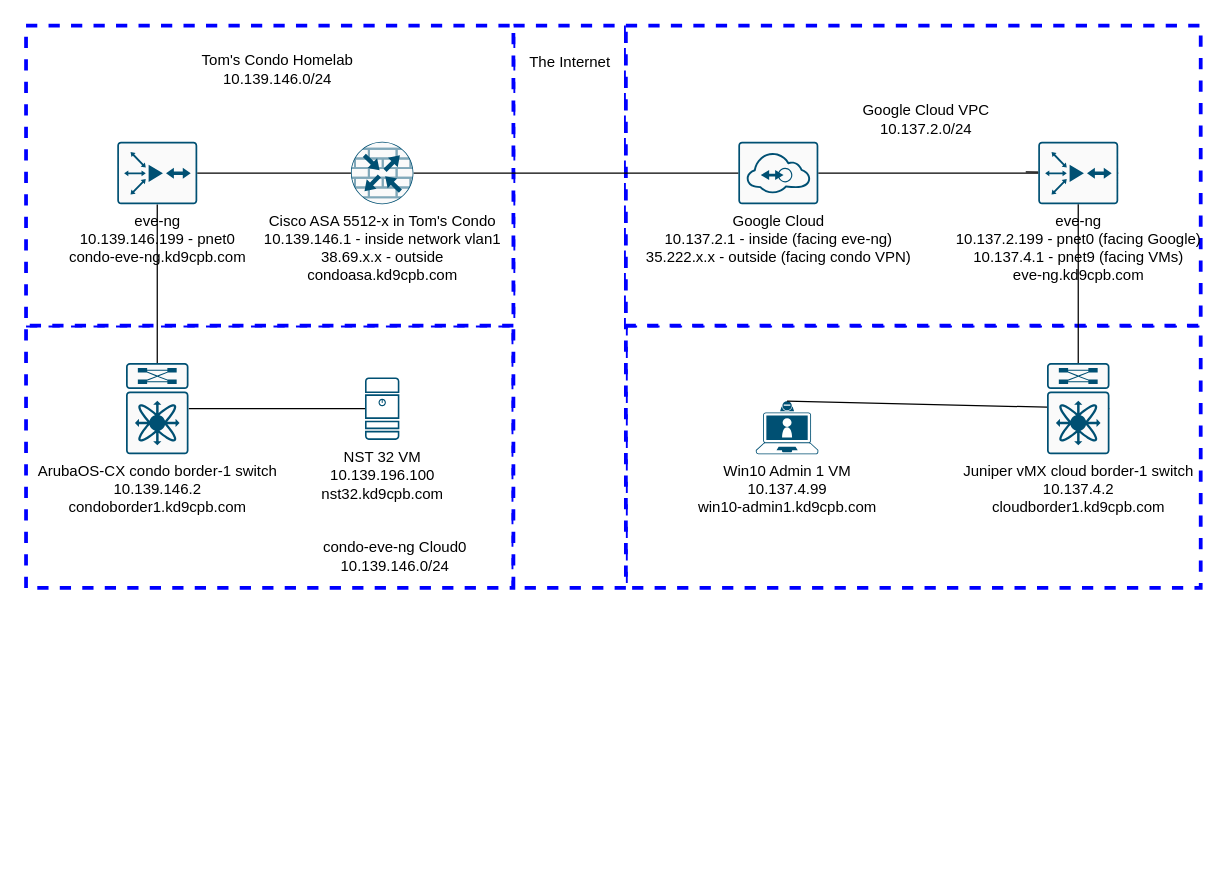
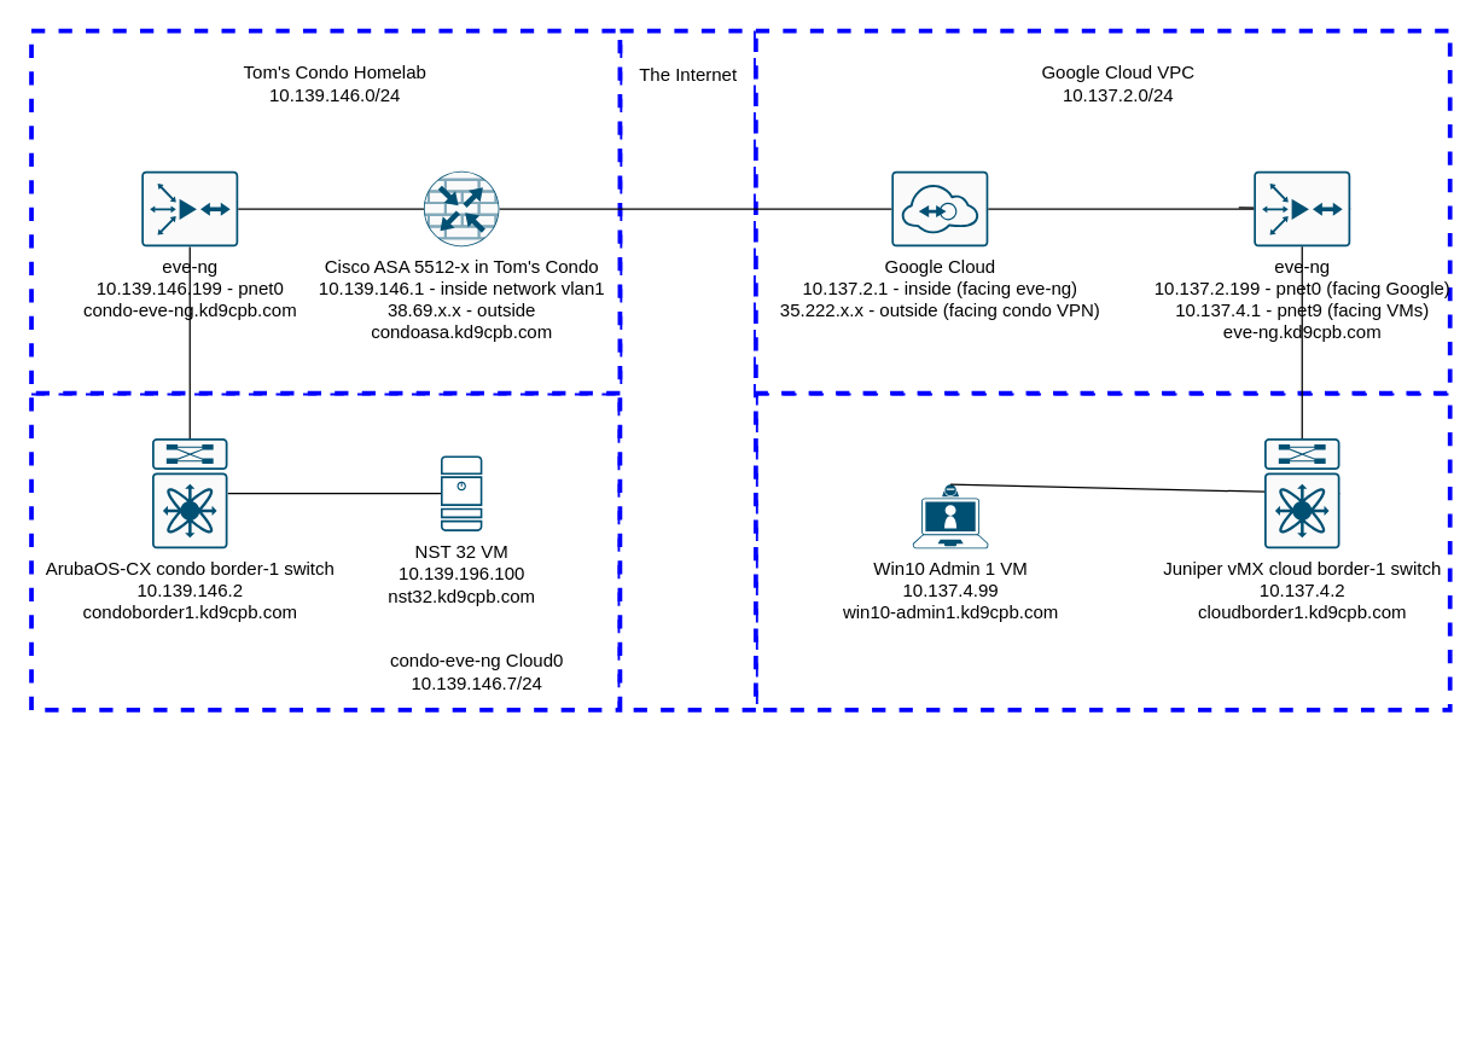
- <mxCell id="18" value="Google Cloud VPC&lt;br&gt;10.137.2.0/24" style="text;html=1;align=center;verticalAlign=middle;resizable=0;points=[];autosize=1;" parent="1" vertex="1"><mxGeometry x="680" y="80" width="120" height="30" as="geometry" /></mxCell>
+ <mxCell id="18" value="Google Cloud VPC&lt;br&gt;10.137.2.0/24" style="text;html=1;align=center;verticalAlign=middle;resizable=0;points=[];autosize=1;" parent="1" vertex="1"><mxGeometry x="680" y="40" width="120" height="30" as="geometry" /></mxCell>
- <mxCell id="25" value="condo-eve-ng Cloud0&lt;br&gt;10.139.146.0/24" style="text;html=1;align=center;verticalAlign=middle;resizable=0;points=[];autosize=1;" parent="1" vertex="1"><mxGeometry x="250" y="430" width="130" height="30" as="geometry" /></mxCell>
+ <mxCell id="25" value="condo-eve-ng Cloud0&lt;br&gt;10.139.146.7/24" style="text;html=1;align=center;verticalAlign=middle;resizable=0;points=[];autosize=1;" parent="1" vertex="1"><mxGeometry x="250" y="430" width="130" height="30" as="geometry" /></mxCell>
